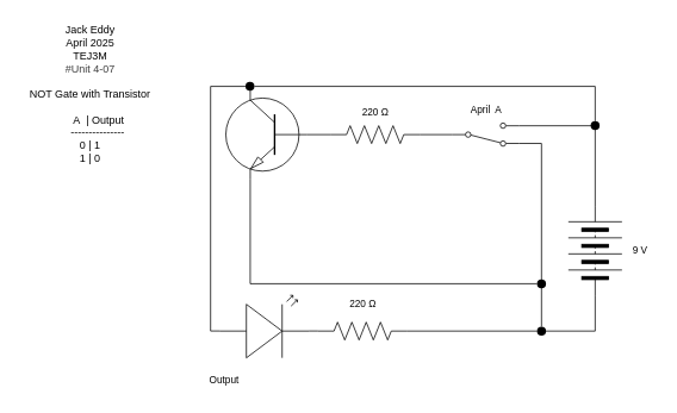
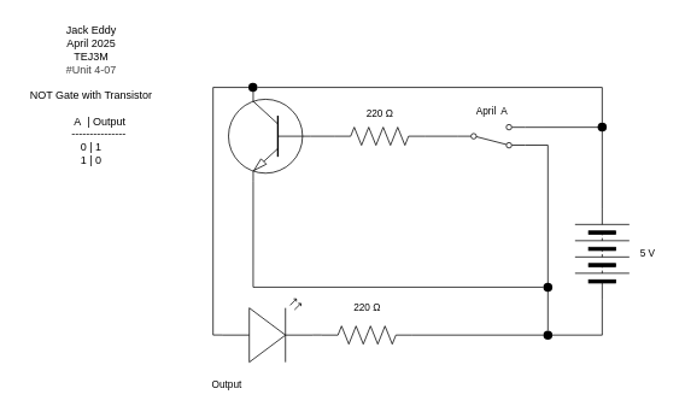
- <mxCell id="12" value="9 V" style="text;html=1;align=center;verticalAlign=middle;resizable=0;points=[];autosize=1;strokeColor=none;fillColor=none;fontFamily=Helvetica;fontSize=11;fontColor=default;labelBackgroundColor=default;" parent="1" vertex="1"><mxGeometry x="695" y="265" width="40" height="30" as="geometry" /></mxCell>
+ <mxCell id="12" value="5 V" style="text;html=1;align=center;verticalAlign=middle;resizable=0;points=[];autosize=1;strokeColor=none;fillColor=none;fontFamily=Helvetica;fontSize=11;fontColor=default;labelBackgroundColor=default;" parent="1" vertex="1"><mxGeometry x="695" y="265" width="40" height="30" as="geometry" /></mxCell>
